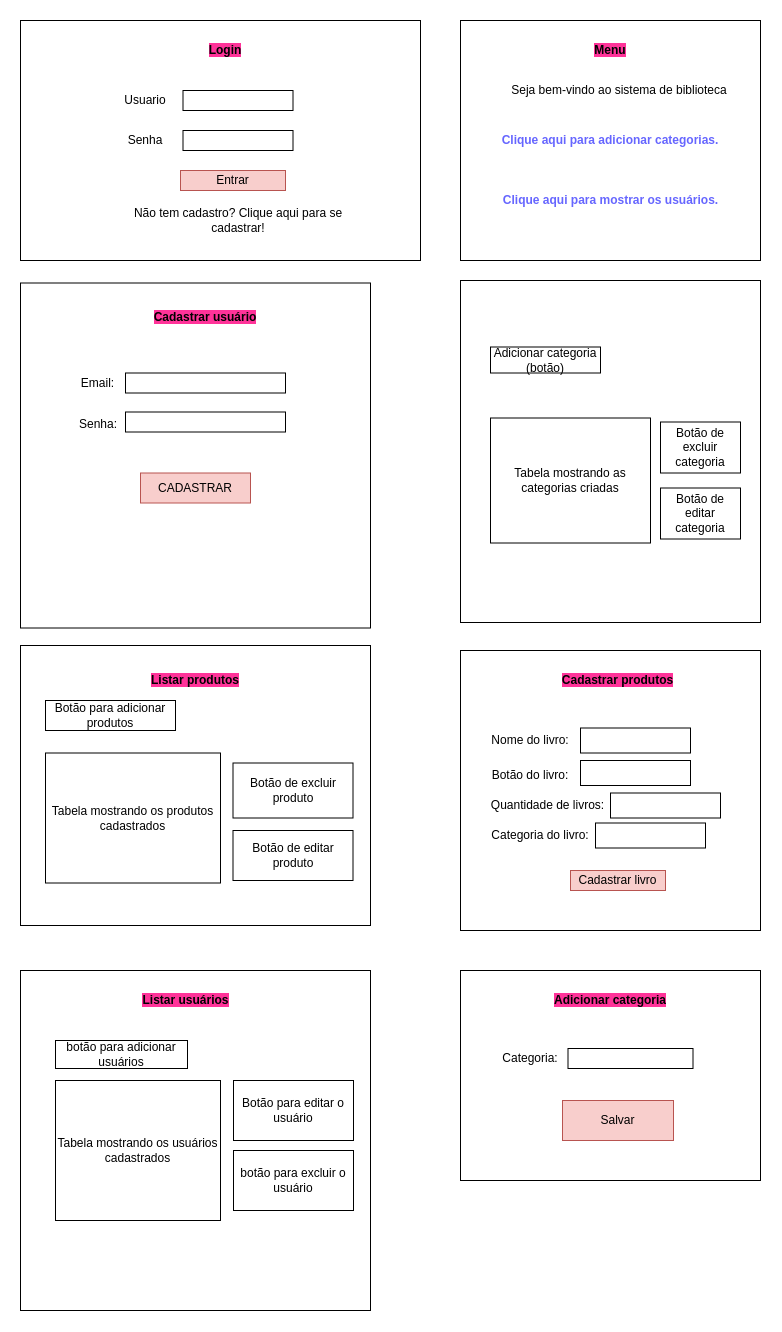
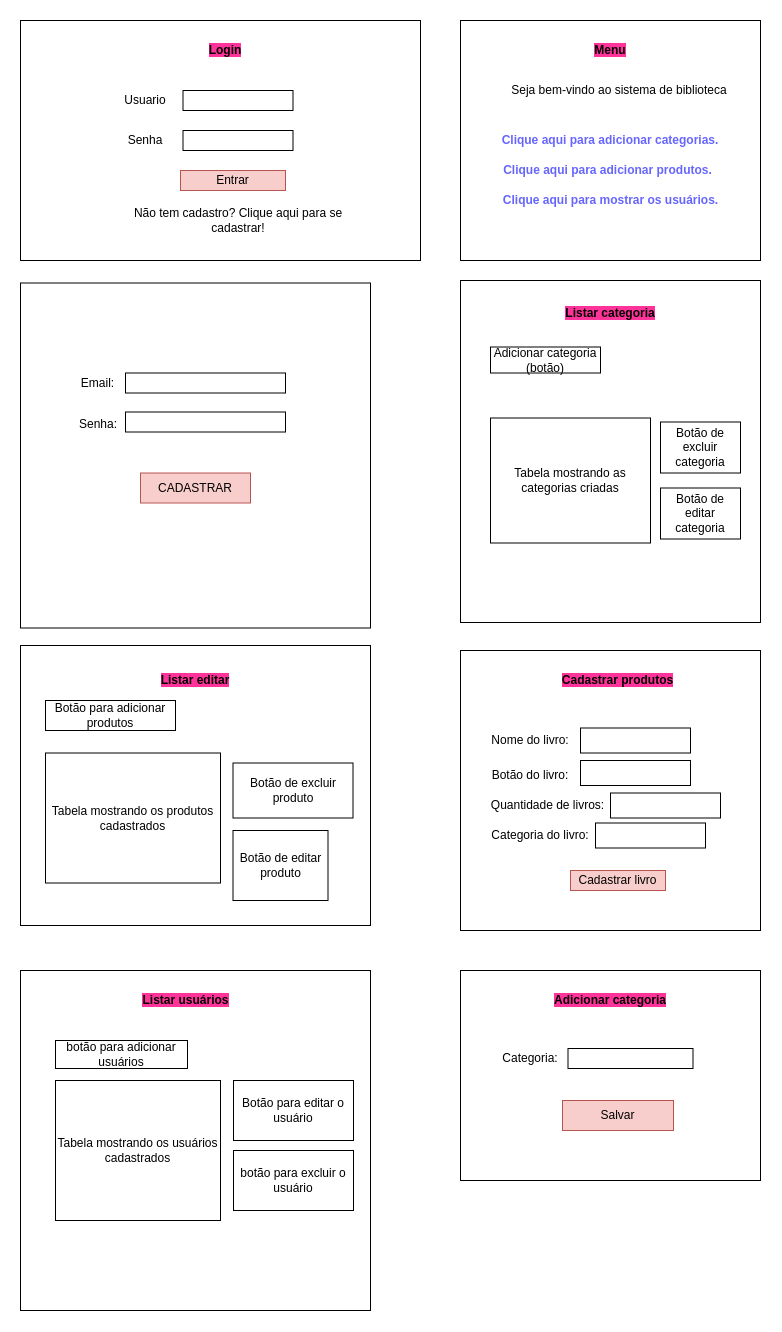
+ <mxCell id="45" value="&lt;font color=&quot;#6666ff&quot;&gt;&lt;b&gt;Clique aqui para adicionar produtos.&lt;/b&gt;&lt;/font&gt;" style="text;html=1;strokeColor=none;fillColor=none;align=center;verticalAlign=middle;whiteSpace=wrap;rounded=0;" parent="1" vertex="1"><mxGeometry x="500" y="160" width="215" height="20" as="geometry" /></mxCell>
+ <mxCell id="19" value="&lt;b style=&quot;background-color: rgb(255 , 51 , 153)&quot;&gt;Listar categoria&lt;/b&gt;" style="text;html=1;strokeColor=none;fillColor=none;align=center;verticalAlign=middle;whiteSpace=wrap;rounded=0;" parent="1" vertex="1"><mxGeometry x="545" y="302.5" width="130" height="20" as="geometry" /></mxCell>
- <mxCell id="10" value="&lt;b style=&quot;background-color: rgb(255 , 51 , 153)&quot;&gt;Cadastrar usuário&lt;/b&gt;" style="text;html=1;strokeColor=none;fillColor=none;align=center;verticalAlign=middle;whiteSpace=wrap;rounded=0;" parent="1" vertex="1"><mxGeometry x="140" y="306.5" width="130" height="20" as="geometry" /></mxCell>
- <mxCell id="25" value="&lt;b style=&quot;background-color: rgb(255 , 51 , 153)&quot;&gt;Listar produtos&lt;/b&gt;" style="text;html=1;strokeColor=none;fillColor=none;align=center;verticalAlign=middle;whiteSpace=wrap;rounded=0;" parent="1" vertex="1"><mxGeometry x="125" y="670" width="140" height="20" as="geometry" /></mxCell>
+ <mxCell id="25" value="&lt;b style=&quot;background-color: rgb(255 , 51 , 153)&quot;&gt;Listar editar&lt;/b&gt;" style="text;html=1;strokeColor=none;fillColor=none;align=center;verticalAlign=middle;whiteSpace=wrap;rounded=0;" parent="1" vertex="1"><mxGeometry x="125" y="670" width="140" height="20" as="geometry" /></mxCell>
- <mxCell id="29" value="Botão de editar produto" style="rounded=0;whiteSpace=wrap;html=1;" parent="1" vertex="1"><mxGeometry x="232.5" y="830" width="120" height="50" as="geometry" /></mxCell>
+ <mxCell id="29" value="Botão de editar produto" style="rounded=0;whiteSpace=wrap;html=1;" parent="1" vertex="1"><mxGeometry x="232.5" y="830" width="95" height="70" as="geometry" /></mxCell>
- <mxCell id="57" value="Salvar" style="rounded=0;whiteSpace=wrap;html=1;fillColor=#f8cecc;strokeColor=#b85450;" parent="1" vertex="1"><mxGeometry x="562" y="1100" width="111" height="40" as="geometry" /></mxCell>
+ <mxCell id="57" value="Salvar" style="rounded=0;whiteSpace=wrap;html=1;fillColor=#f8cecc;strokeColor=#b85450;" parent="1" vertex="1"><mxGeometry x="562" y="1100" width="111" height="30" as="geometry" /></mxCell>
